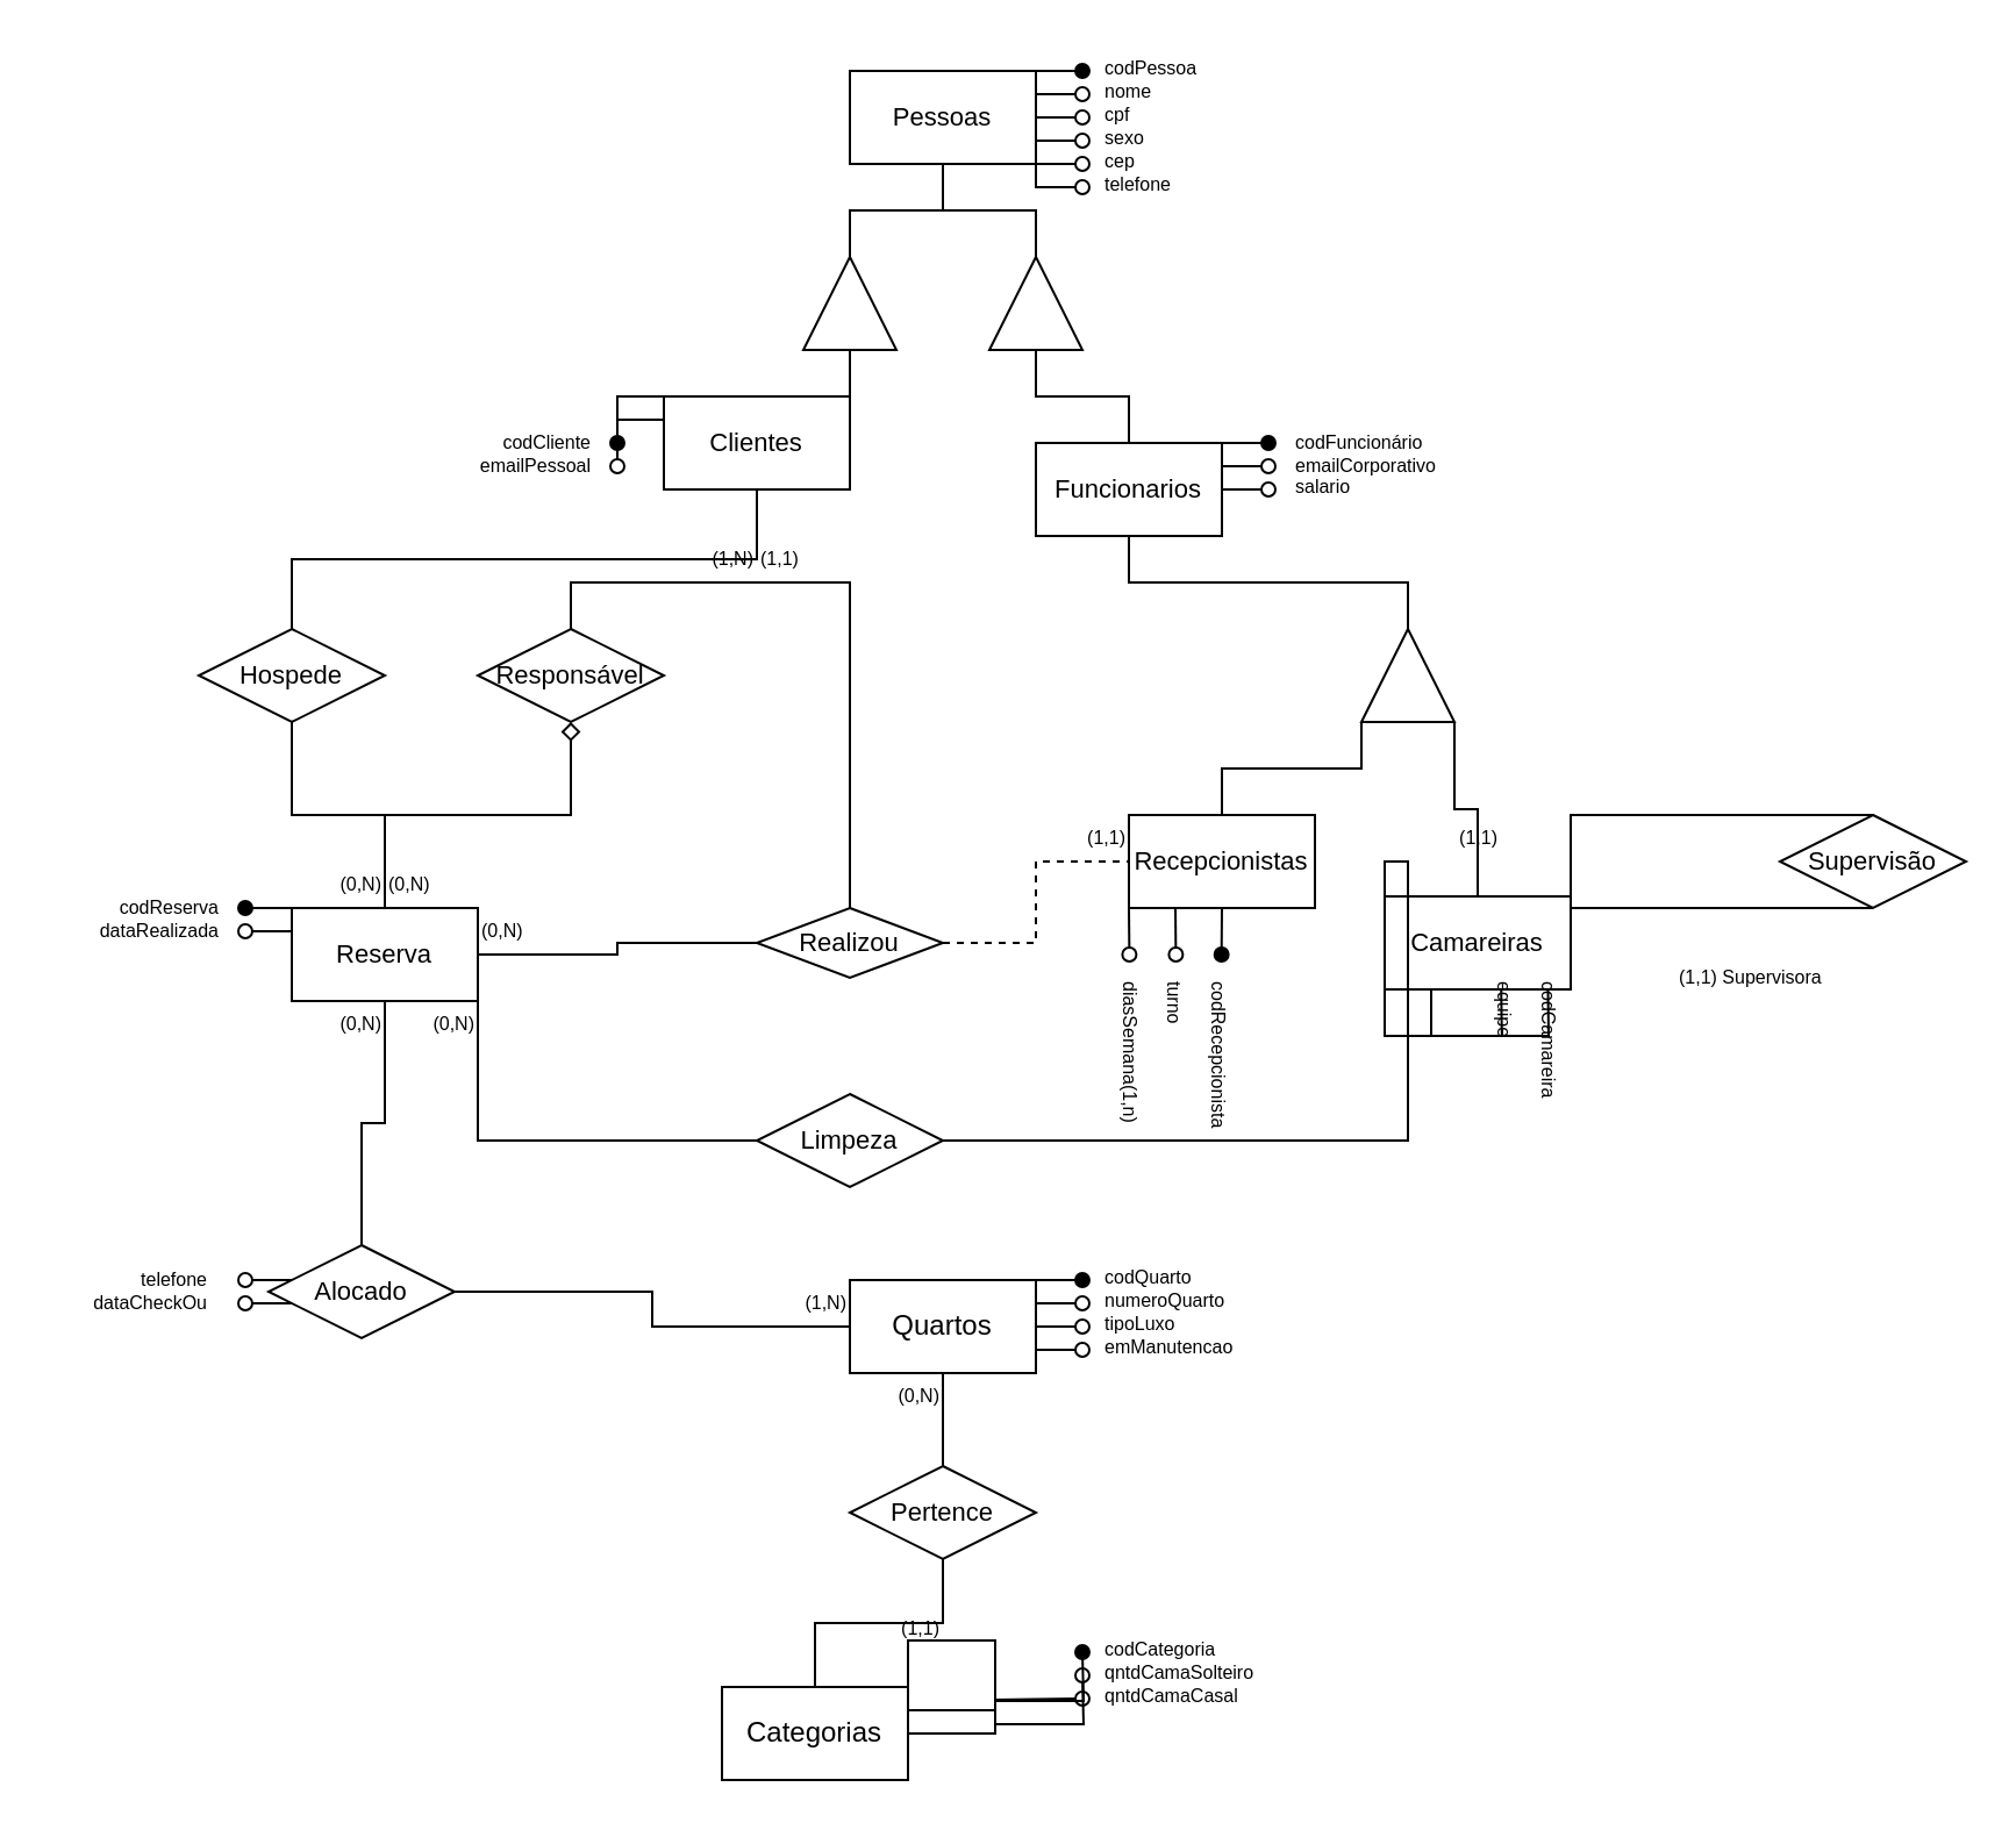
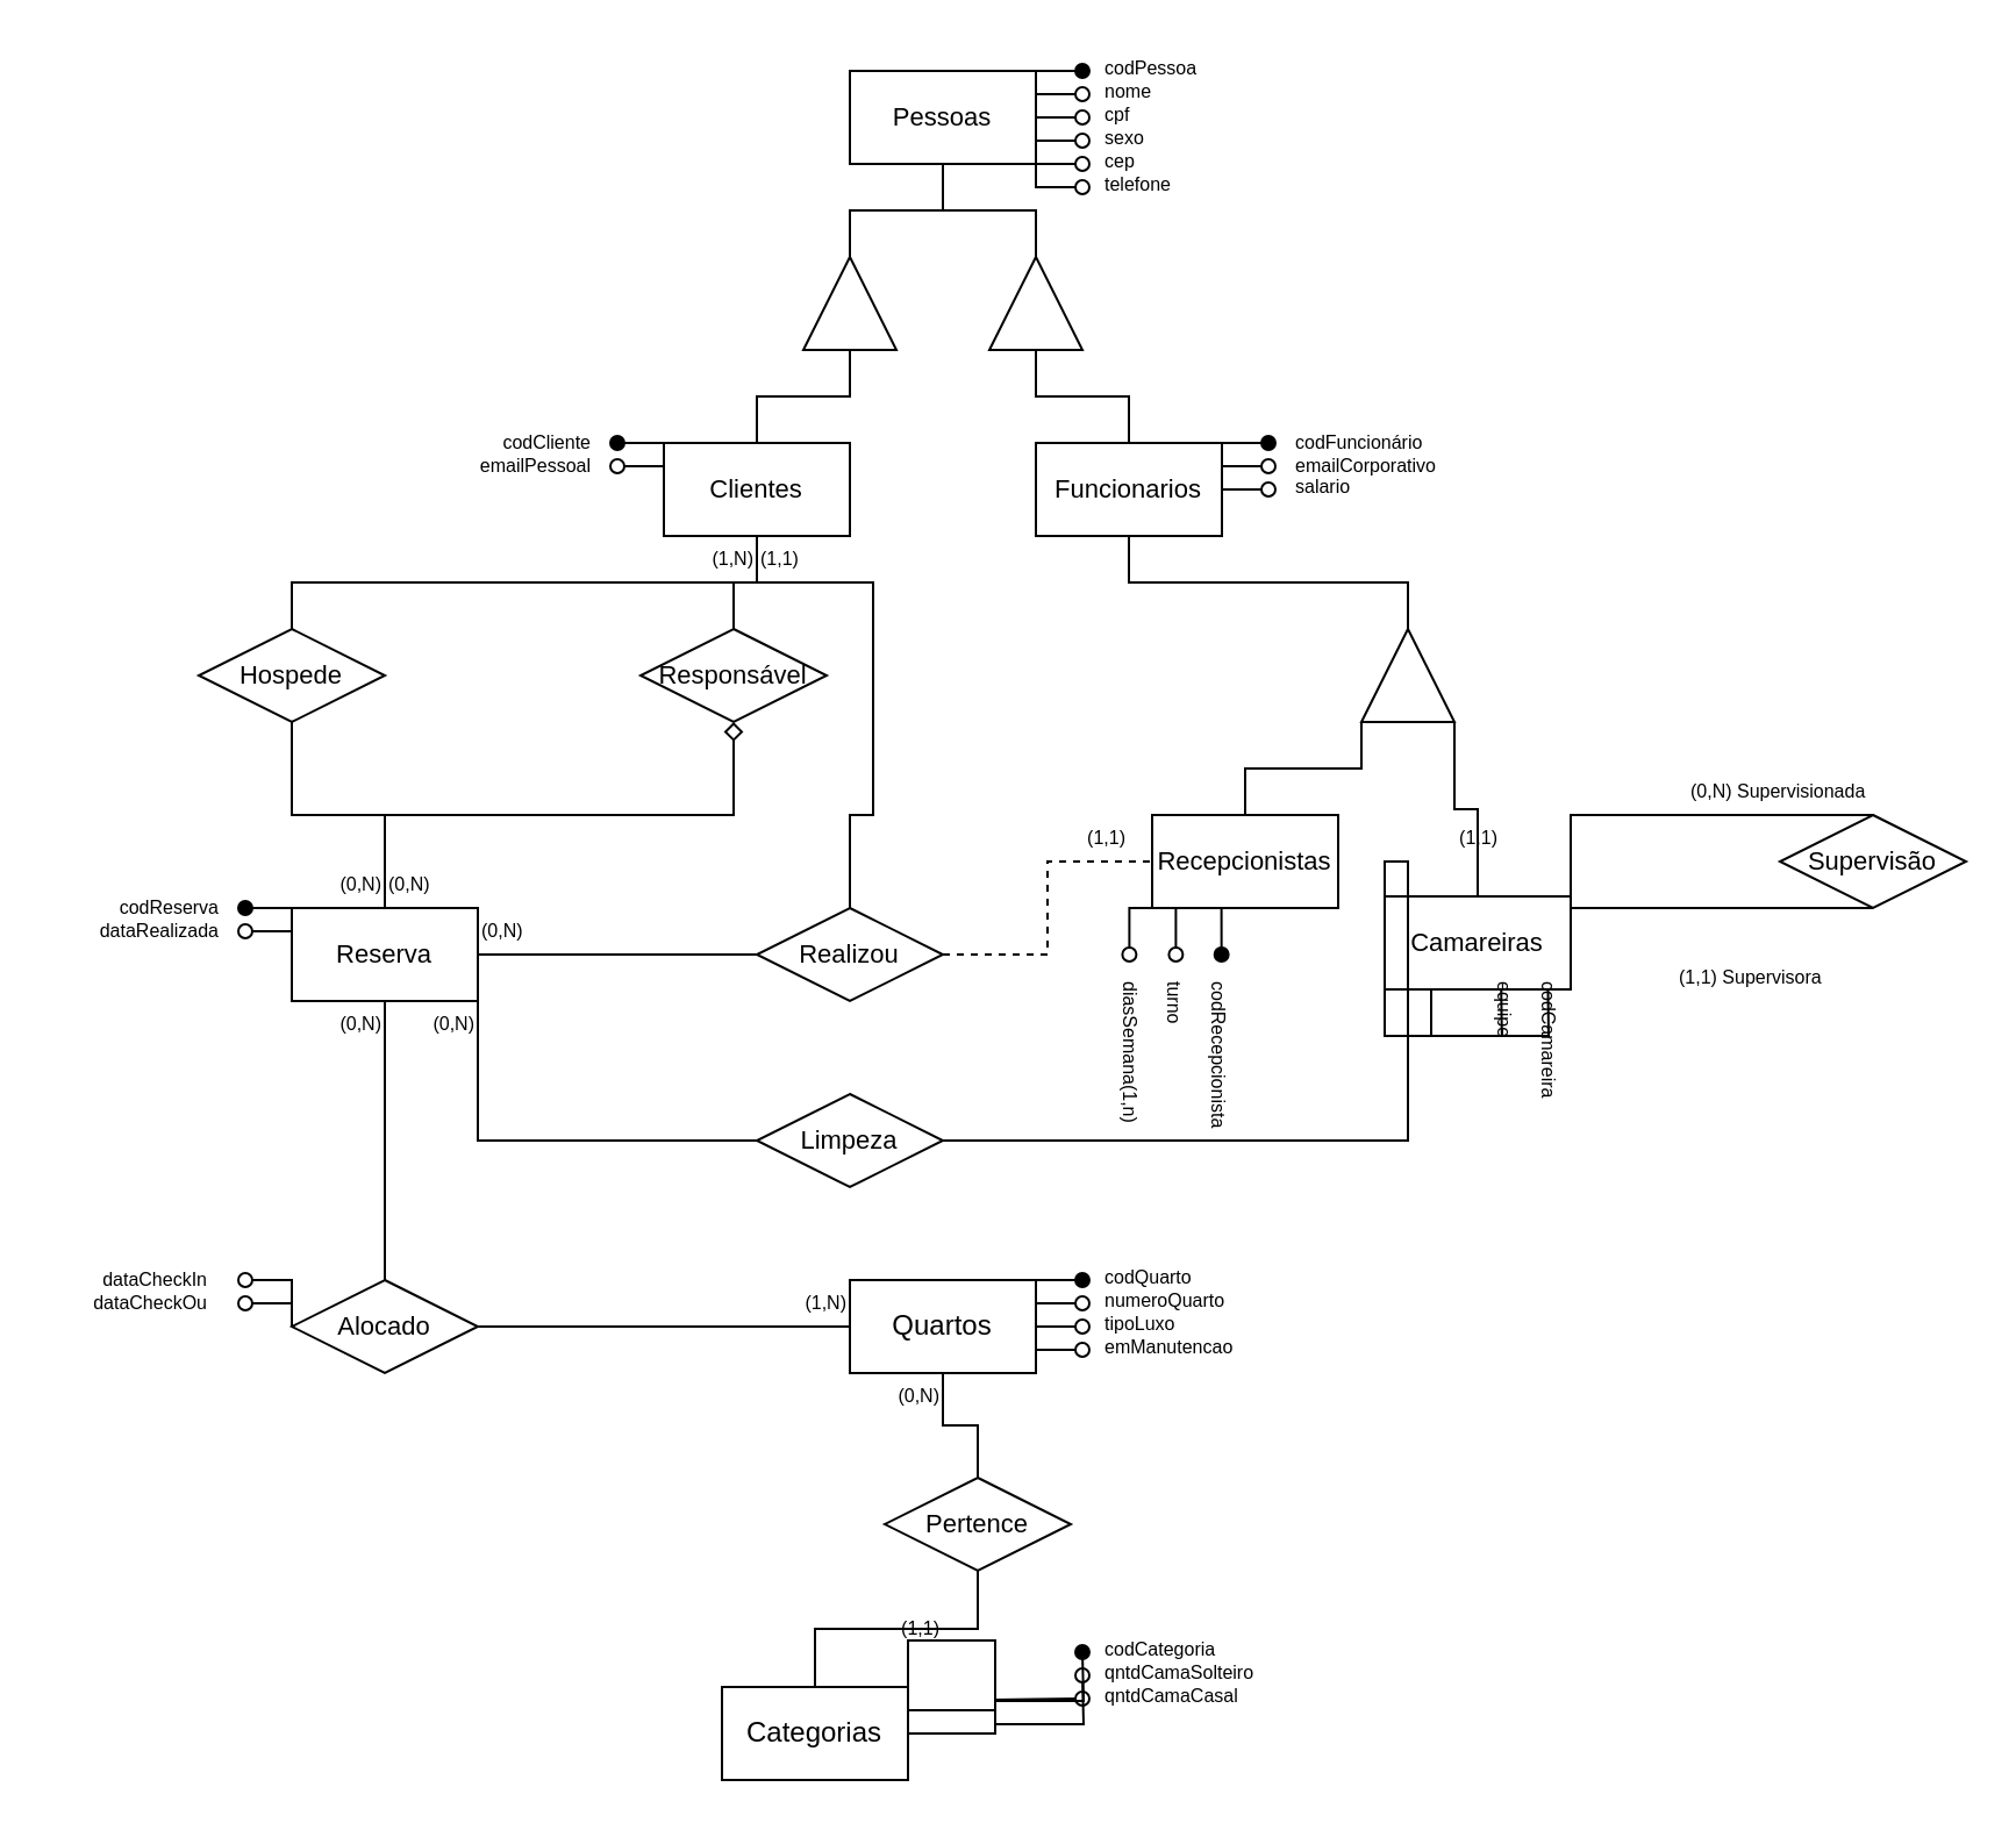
- <mxCell id="27" value="Clientes" style="rounded=0;whiteSpace=wrap;html=1;fontFamily=Helvetica;fontSize=11;labelBackgroundColor=none;" parent="1" vertex="1"><mxGeometry x="285" y="170" width="80" height="40" as="geometry" /></mxCell>
+ <mxCell id="27" value="Clientes" style="rounded=0;whiteSpace=wrap;html=1;fontFamily=Helvetica;fontSize=11;labelBackgroundColor=none;" parent="1" vertex="1"><mxGeometry x="285" y="190" width="80" height="40" as="geometry" /></mxCell>
- <mxCell id="88" value="Responsável" style="rhombus;whiteSpace=wrap;html=1;rounded=0;strokeWidth=1;fontFamily=Helvetica;fontSize=11;labelBackgroundColor=none;" parent="1" vertex="1"><mxGeometry x="205" y="270" width="80" height="40" as="geometry" /></mxCell>
+ <mxCell id="88" value="Responsável" style="rhombus;whiteSpace=wrap;html=1;rounded=0;strokeWidth=1;fontFamily=Helvetica;fontSize=11;labelBackgroundColor=none;" parent="1" vertex="1"><mxGeometry x="275" y="270" width="80" height="40" as="geometry" /></mxCell>
+ <mxCell id="82" value="(0,N) Supervisionada" style="text;html=1;align=left;verticalAlign=middle;resizable=0;points=[];autosize=1;strokeColor=none;fillColor=none;fontSize=8;fontFamily=Helvetica;labelBackgroundColor=none;" parent="1" vertex="1"><mxGeometry x="725" y="330" width="100" height="20" as="geometry" /></mxCell>
- <mxCell id="10" value="Recepcionistas" style="rounded=0;whiteSpace=wrap;html=1;fontFamily=Helvetica;fontSize=11;labelBackgroundColor=none;" parent="1" vertex="1"><mxGeometry x="485" y="350" width="80" height="40" as="geometry" /></mxCell>
+ <mxCell id="10" value="Recepcionistas" style="rounded=0;whiteSpace=wrap;html=1;fontFamily=Helvetica;fontSize=11;labelBackgroundColor=none;" parent="1" vertex="1"><mxGeometry x="495" y="350" width="80" height="40" as="geometry" /></mxCell>
- <mxCell id="64" value="Realizou" style="rhombus;whiteSpace=wrap;html=1;rounded=0;strokeWidth=1;fontFamily=Helvetica;fontSize=11;labelBackgroundColor=none;" parent="1" vertex="1"><mxGeometry x="325" y="390" width="80" height="30" as="geometry" /></mxCell>
+ <mxCell id="64" value="Realizou" style="rhombus;whiteSpace=wrap;html=1;rounded=0;strokeWidth=1;fontFamily=Helvetica;fontSize=11;labelBackgroundColor=none;" parent="1" vertex="1"><mxGeometry x="325" y="390" width="80" height="40" as="geometry" /></mxCell>
- <mxCell id="86" value="&lt;div&gt;telefone&lt;/div&gt;dataCheckOu" style="text;html=1;align=right;verticalAlign=middle;resizable=0;points=[];autosize=1;strokeColor=none;fillColor=none;fontSize=8;fontFamily=Helvetica;labelBackgroundColor=none;" parent="1" vertex="1"><mxGeometry x="20" y="540" width="70" height="30" as="geometry" /></mxCell>
+ <mxCell id="86" value="&lt;div&gt;dataCheckIn&lt;/div&gt;dataCheckOu" style="text;html=1;align=right;verticalAlign=middle;resizable=0;points=[];autosize=1;strokeColor=none;fillColor=none;fontSize=8;fontFamily=Helvetica;labelBackgroundColor=none;" parent="1" vertex="1"><mxGeometry x="20" y="540" width="70" height="30" as="geometry" /></mxCell>
- <mxCell id="68" value="Alocado" style="rhombus;whiteSpace=wrap;html=1;rounded=0;strokeWidth=1;fontFamily=Helvetica;fontSize=11;labelBackgroundColor=none;" parent="1" vertex="1"><mxGeometry x="115" y="535" width="80" height="40" as="geometry" /></mxCell>
+ <mxCell id="68" value="Alocado" style="rhombus;whiteSpace=wrap;html=1;rounded=0;strokeWidth=1;fontFamily=Helvetica;fontSize=11;labelBackgroundColor=none;" parent="1" vertex="1"><mxGeometry x="125" y="550" width="80" height="40" as="geometry" /></mxCell>
- <mxCell id="52" value="Pertence" style="rhombus;whiteSpace=wrap;html=1;rounded=0;strokeWidth=1;fontFamily=Helvetica;fontSize=11;labelBackgroundColor=none;" parent="1" vertex="1"><mxGeometry x="365" y="630" width="80" height="40" as="geometry" /></mxCell>
+ <mxCell id="52" value="Pertence" style="rhombus;whiteSpace=wrap;html=1;rounded=0;strokeWidth=1;fontFamily=Helvetica;fontSize=11;labelBackgroundColor=none;" parent="1" vertex="1"><mxGeometry x="380" y="635" width="80" height="40" as="geometry" /></mxCell>
